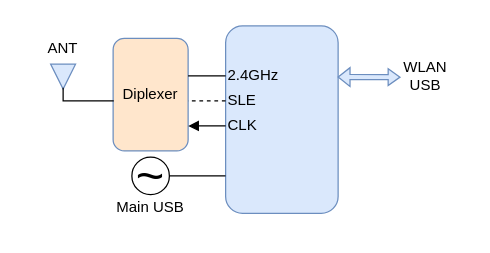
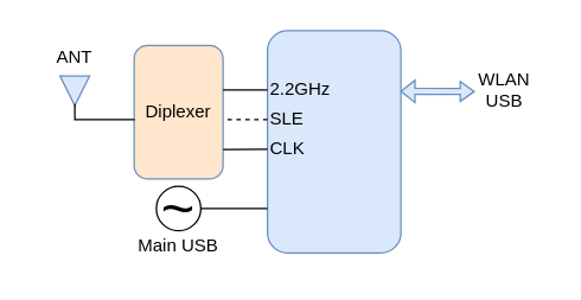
- <mxCell id="3" value="2.4GHz" style="text;html=1;align=left;verticalAlign=middle;whiteSpace=wrap;rounded=0;" vertex="1" parent="1"><mxGeometry x="180" y="45" width="60" height="30" as="geometry" /></mxCell>
+ <mxCell id="3" value="2.2GHz" style="text;html=1;align=left;verticalAlign=middle;whiteSpace=wrap;rounded=0;" vertex="1" parent="1"><mxGeometry x="180" y="45" width="60" height="30" as="geometry" /></mxCell>
- <mxCell id="12" value="" style="endArrow=block;html=1;rounded=0;exitX=0;exitY=0.5;exitDx=0;exitDy=0;entryX=1.001;entryY=0.779;entryDx=0;entryDy=0;entryPerimeter=0;" edge="1" parent="1" source="11" target="8"><mxGeometry width="50" height="50" relative="1" as="geometry"><mxPoint x="190" y="90" as="sourcePoint" /><mxPoint x="160" y="90" as="targetPoint" /></mxGeometry></mxCell>
+ <mxCell id="12" value="" style="endArrow=none;html=1;rounded=0;exitX=0;exitY=0.5;exitDx=0;exitDy=0;entryX=1.001;entryY=0.779;entryDx=0;entryDy=0;entryPerimeter=0;" edge="1" parent="1" source="11" target="8"><mxGeometry width="50" height="50" relative="1" as="geometry"><mxPoint x="190" y="90" as="sourcePoint" /><mxPoint x="160" y="90" as="targetPoint" /></mxGeometry></mxCell>
